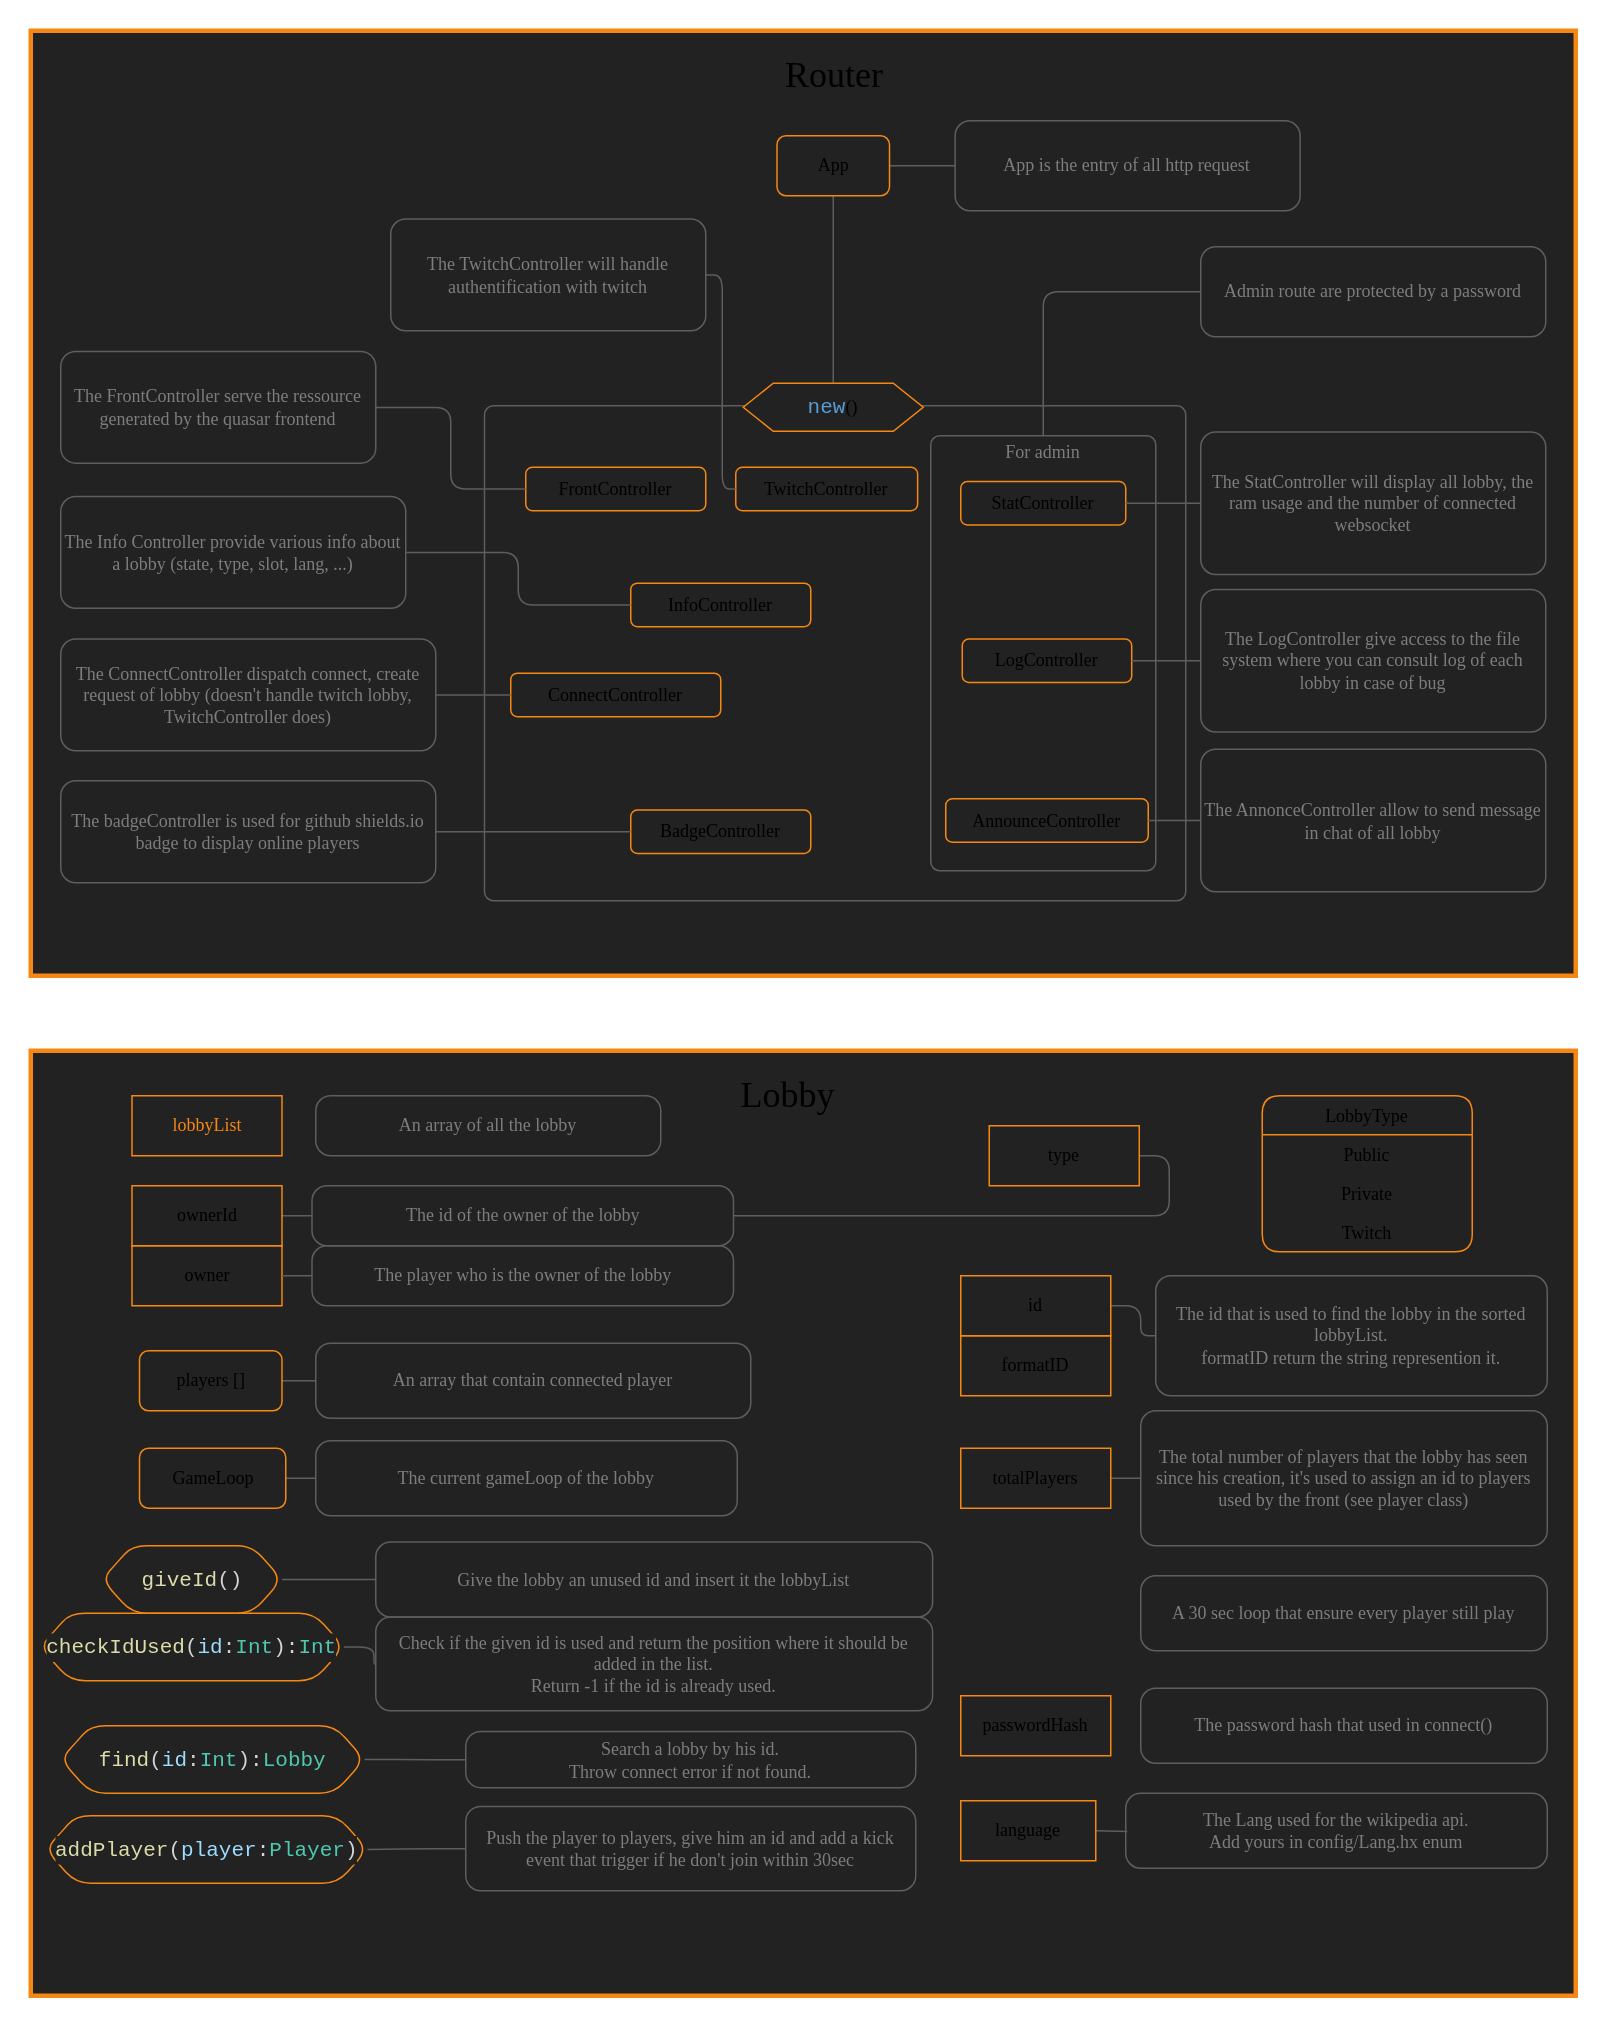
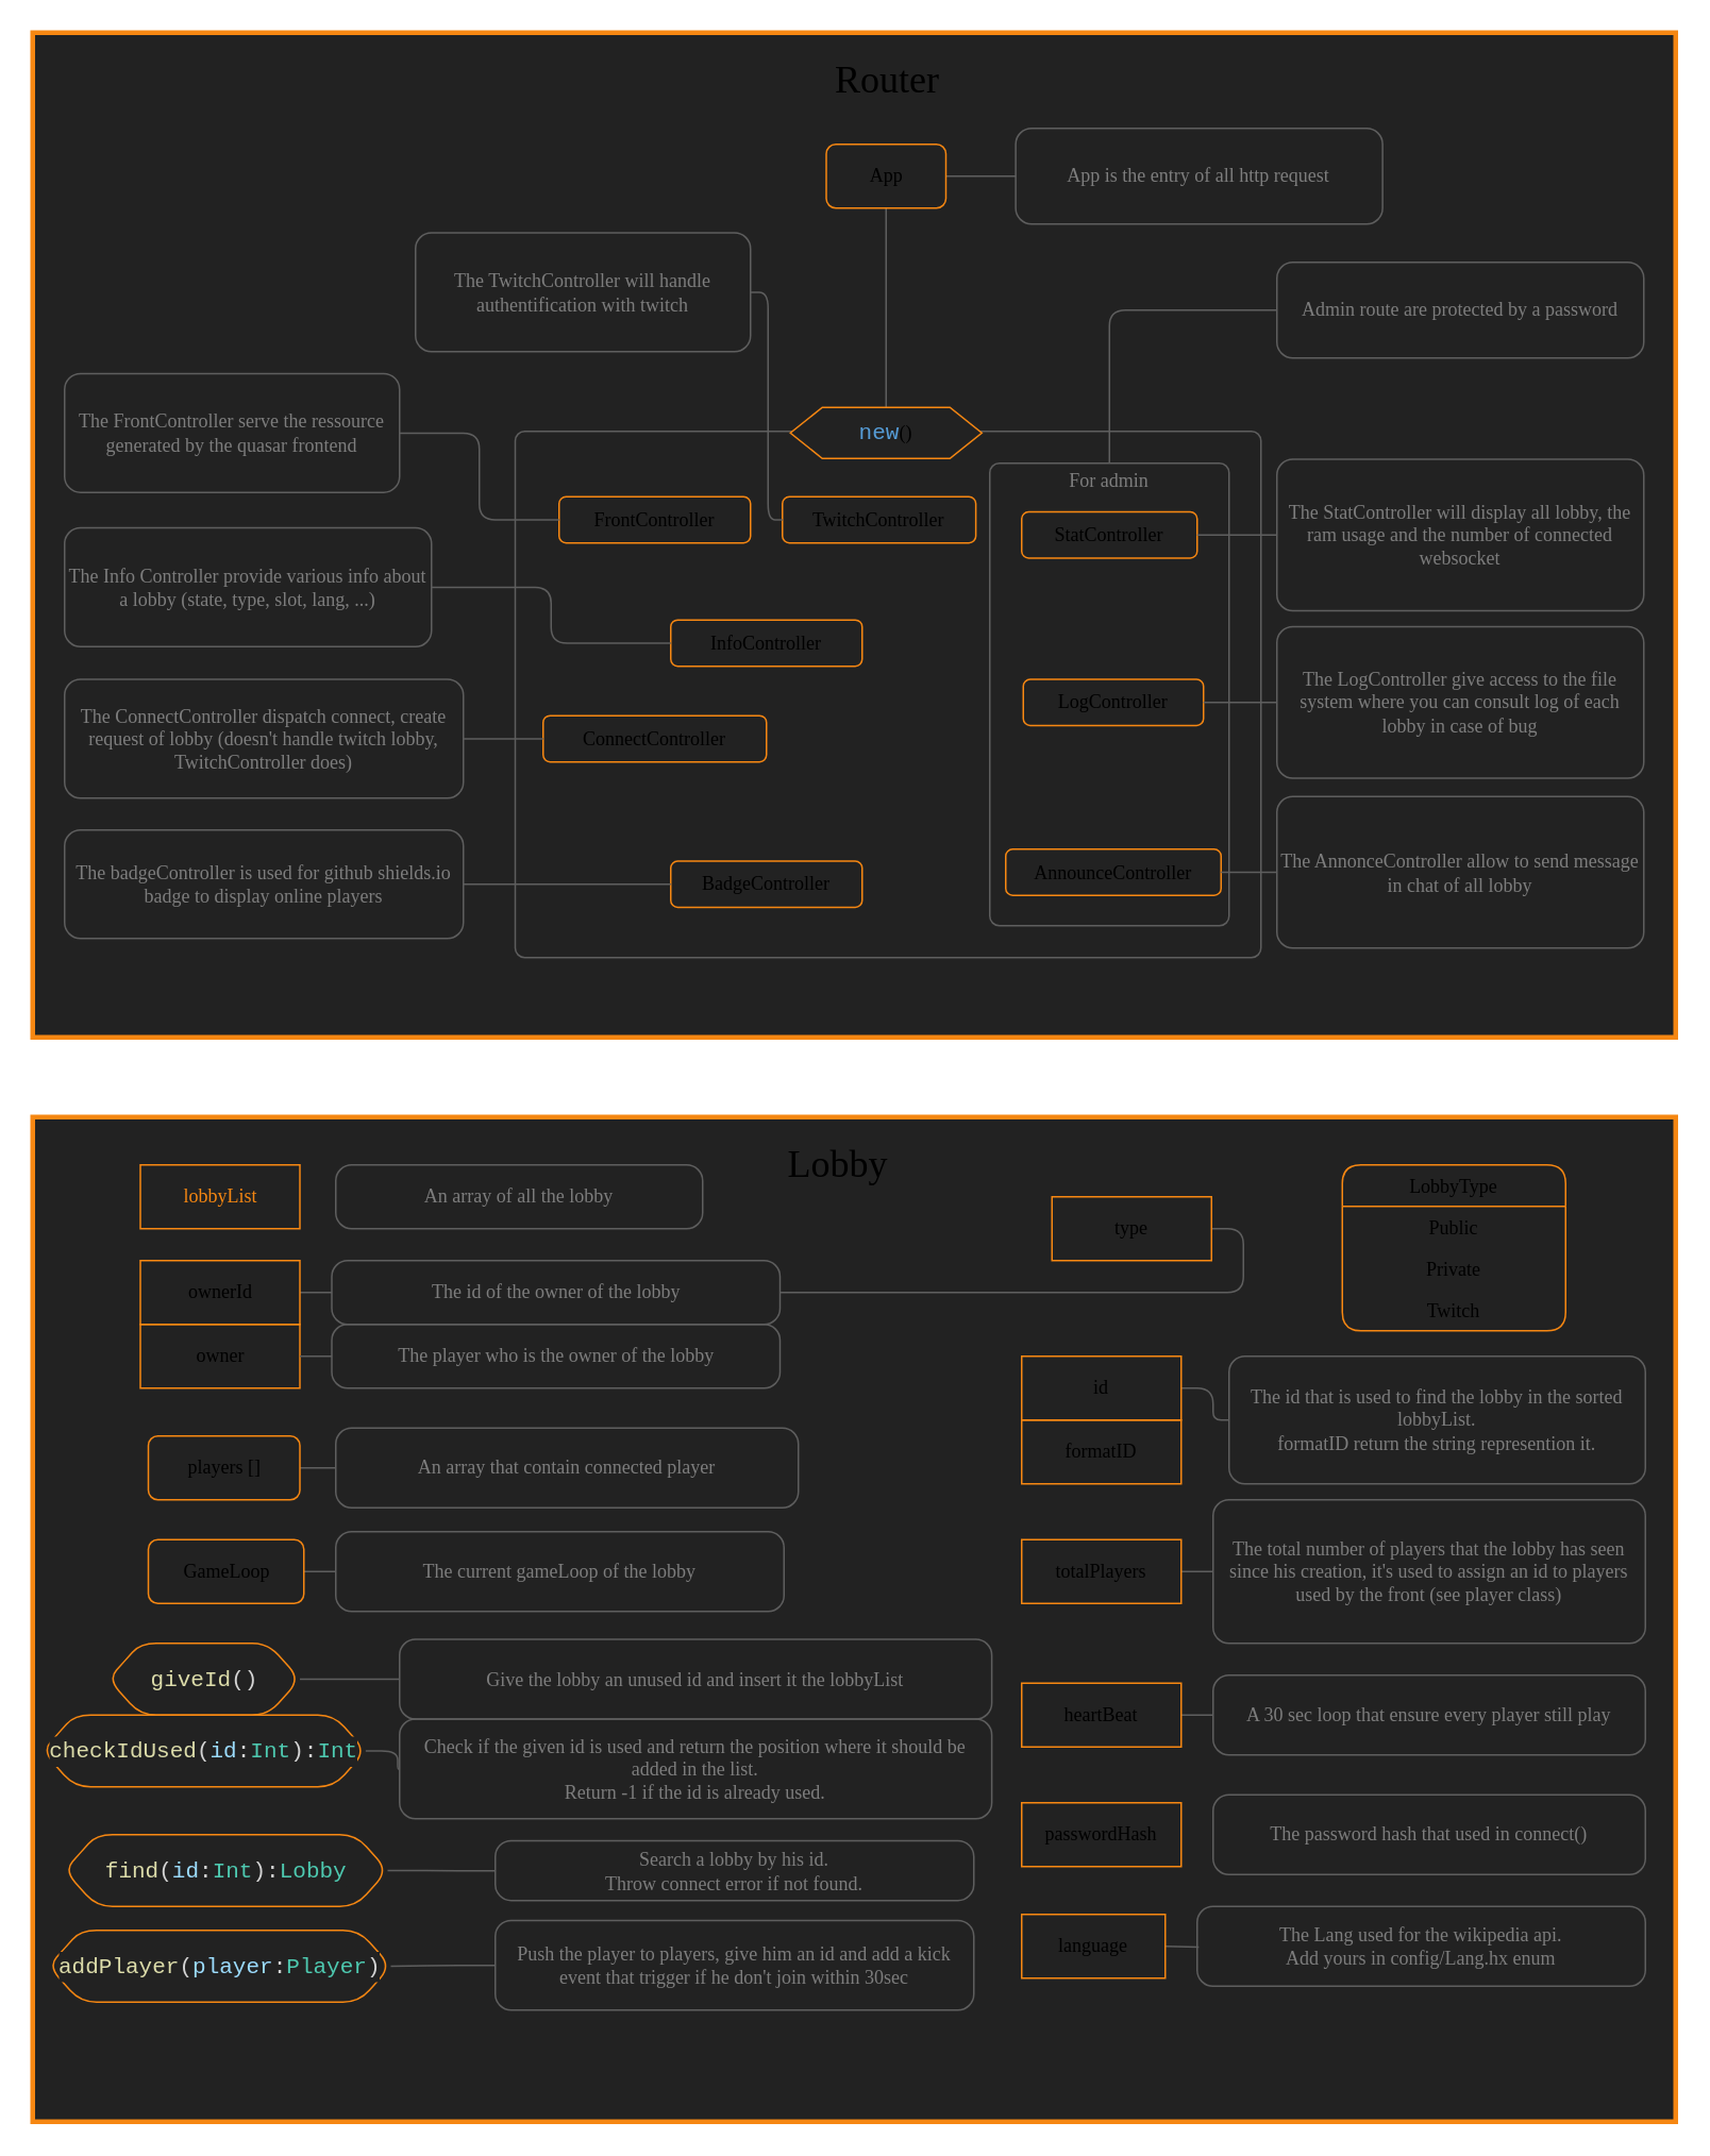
+ <mxCell id="47" value="heartBeat" style="rounded=0;whiteSpace=wrap;html=1;shadow=0;glass=0;strokeColor=#f68712;strokeWidth=1;fontFamily=Source Code Pro;fontSource=https%3A%2F%2Ffonts.googleapis.com%2Fcss%3Ffamily%3DSource%2BCode%2BPro;fillColor=none;" vertex="1" parent="1"><mxGeometry x="640" y="1055" width="100" height="40" as="geometry" /></mxCell>
+ <mxCell id="46" style="edgeStyle=orthogonalEdgeStyle;rounded=1;orthogonalLoop=1;jettySize=auto;html=1;entryX=0;entryY=0.5;entryDx=0;entryDy=0;fontFamily=Source Code Pro;fontSource=https%3A%2F%2Ffonts.googleapis.com%2Fcss%3Ffamily%3DSource%2BCode%2BPro;endArrow=none;endFill=0;strokeColor=#5E5E5E;" edge="1" parent="1" source="47" target="56"><mxGeometry relative="1" as="geometry" /></mxCell>
